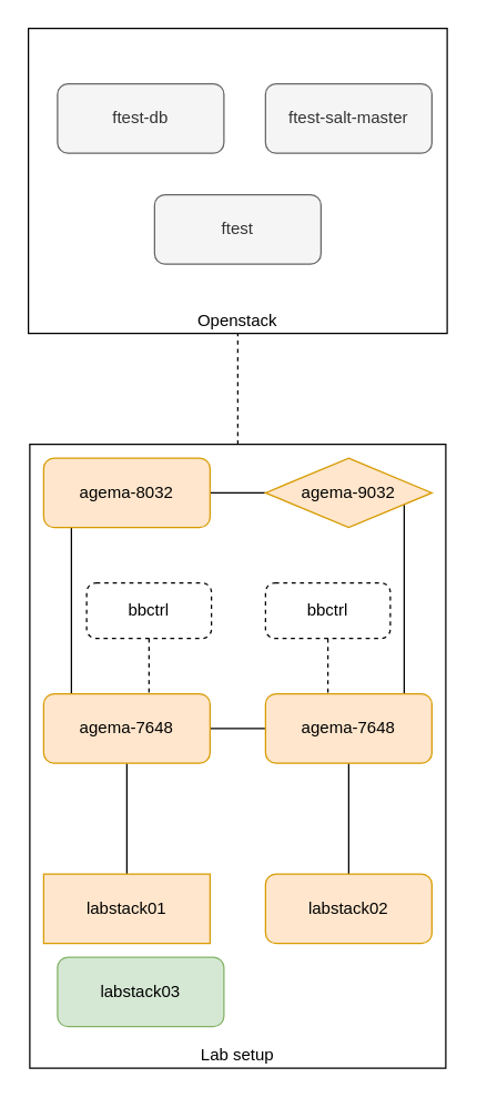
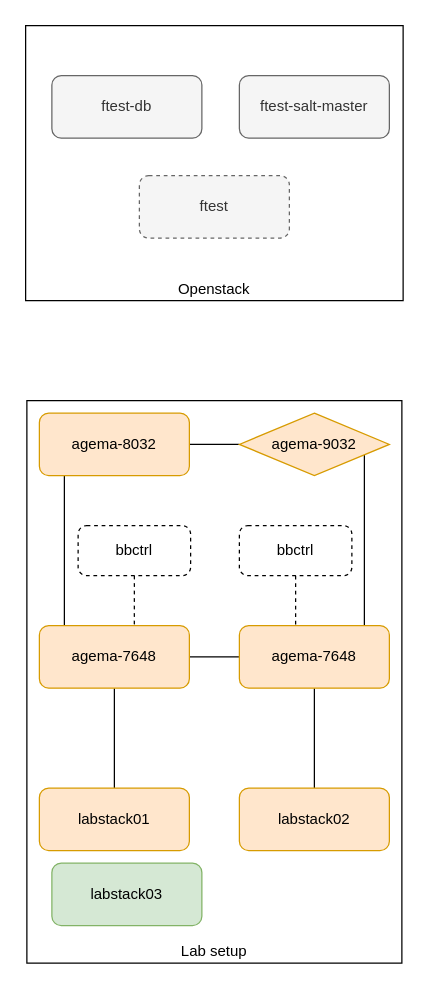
- <mxCell id="23" value="&lt;div&gt;ftest&lt;/div&gt;" style="rounded=1;whiteSpace=wrap;html=1;align=center;fillColor=#f5f5f5;strokeColor=#666666;fontColor=#333333;" parent="1" vertex="1"><mxGeometry x="111" y="140" width="120" height="50" as="geometry" /></mxCell>
+ <mxCell id="23" value="&lt;div&gt;ftest&lt;/div&gt;" style="rounded=1;whiteSpace=wrap;html=1;align=center;fillColor=#f5f5f5;strokeColor=#666666;fontColor=#333333;dashed=1;" parent="1" vertex="1"><mxGeometry x="111" y="140" width="120" height="50" as="geometry" /></mxCell>
- <mxCell id="2" value="" style="edgeStyle=orthogonalEdgeStyle;rounded=0;orthogonalLoop=1;jettySize=auto;html=1;dashed=1;endArrow=none;endFill=0;" parent="1" source="3" target="4" edge="1"><mxGeometry relative="1" as="geometry" /></mxCell>
- <mxCell id="11" value="labstack01" style="whiteSpace=wrap;html=1;align=center;fillColor=#ffe6cc;strokeColor=#d79b00;rounded=0;" parent="1" vertex="1"><mxGeometry x="31" y="630" width="120" height="50" as="geometry" /></mxCell>
+ <mxCell id="11" value="labstack01" style="rounded=1;whiteSpace=wrap;html=1;align=center;fillColor=#ffe6cc;strokeColor=#d79b00;" parent="1" vertex="1"><mxGeometry x="31" y="630" width="120" height="50" as="geometry" /></mxCell>
